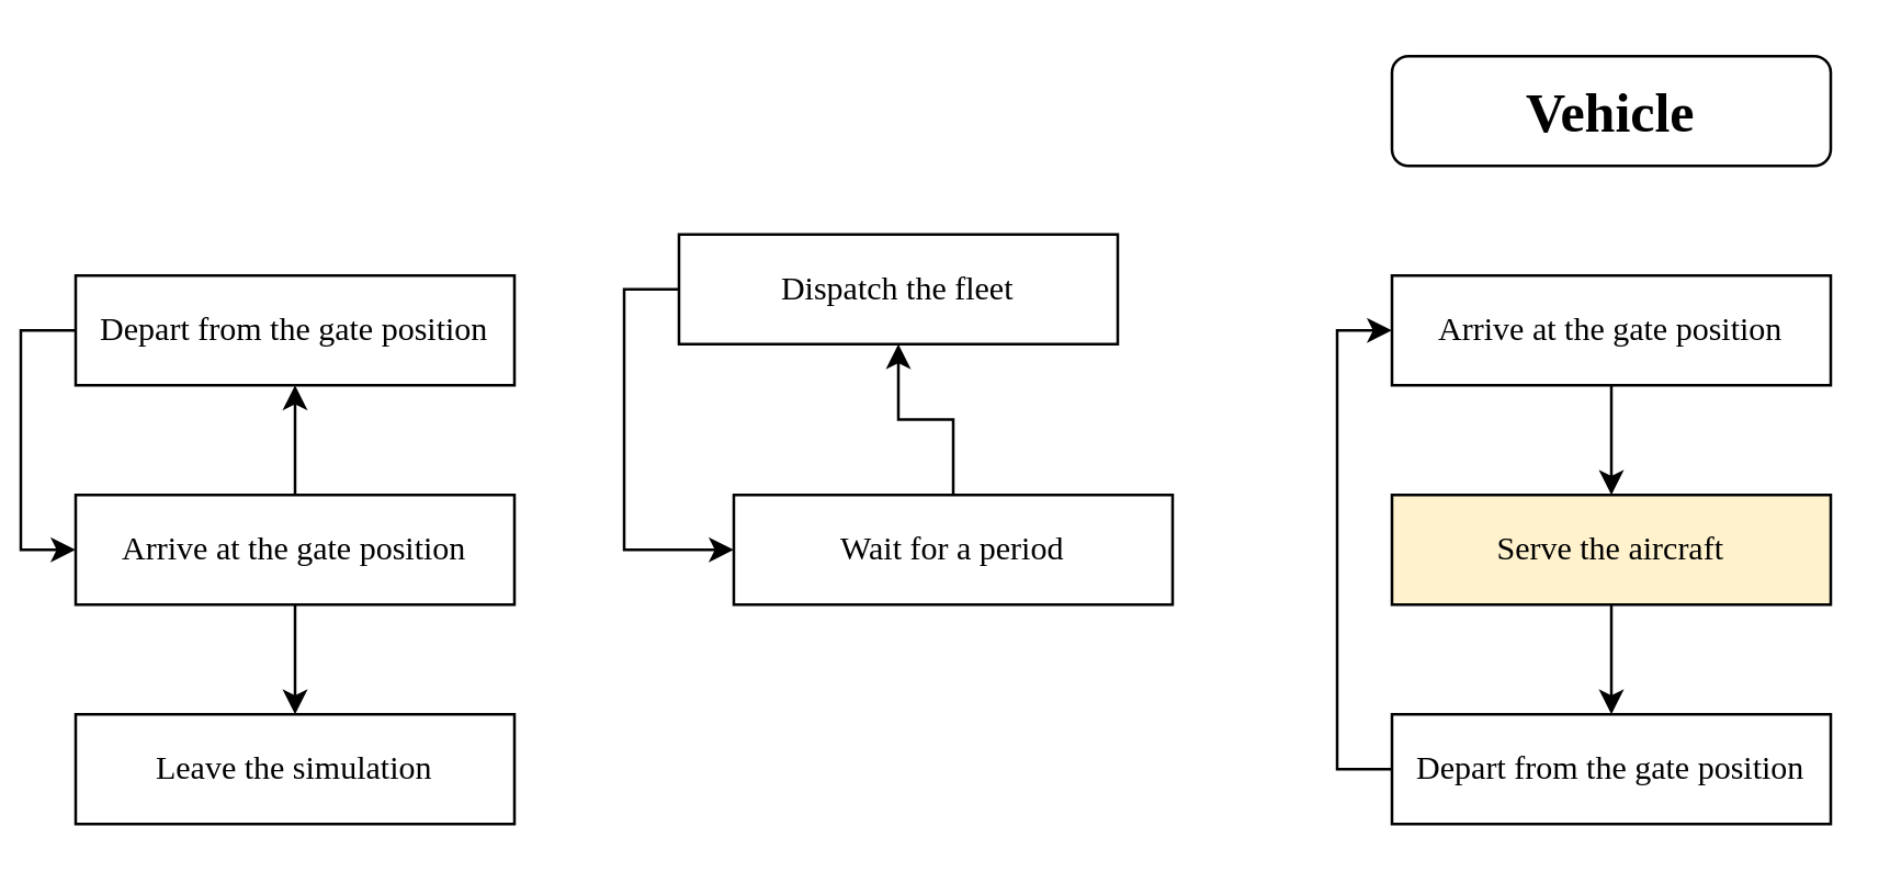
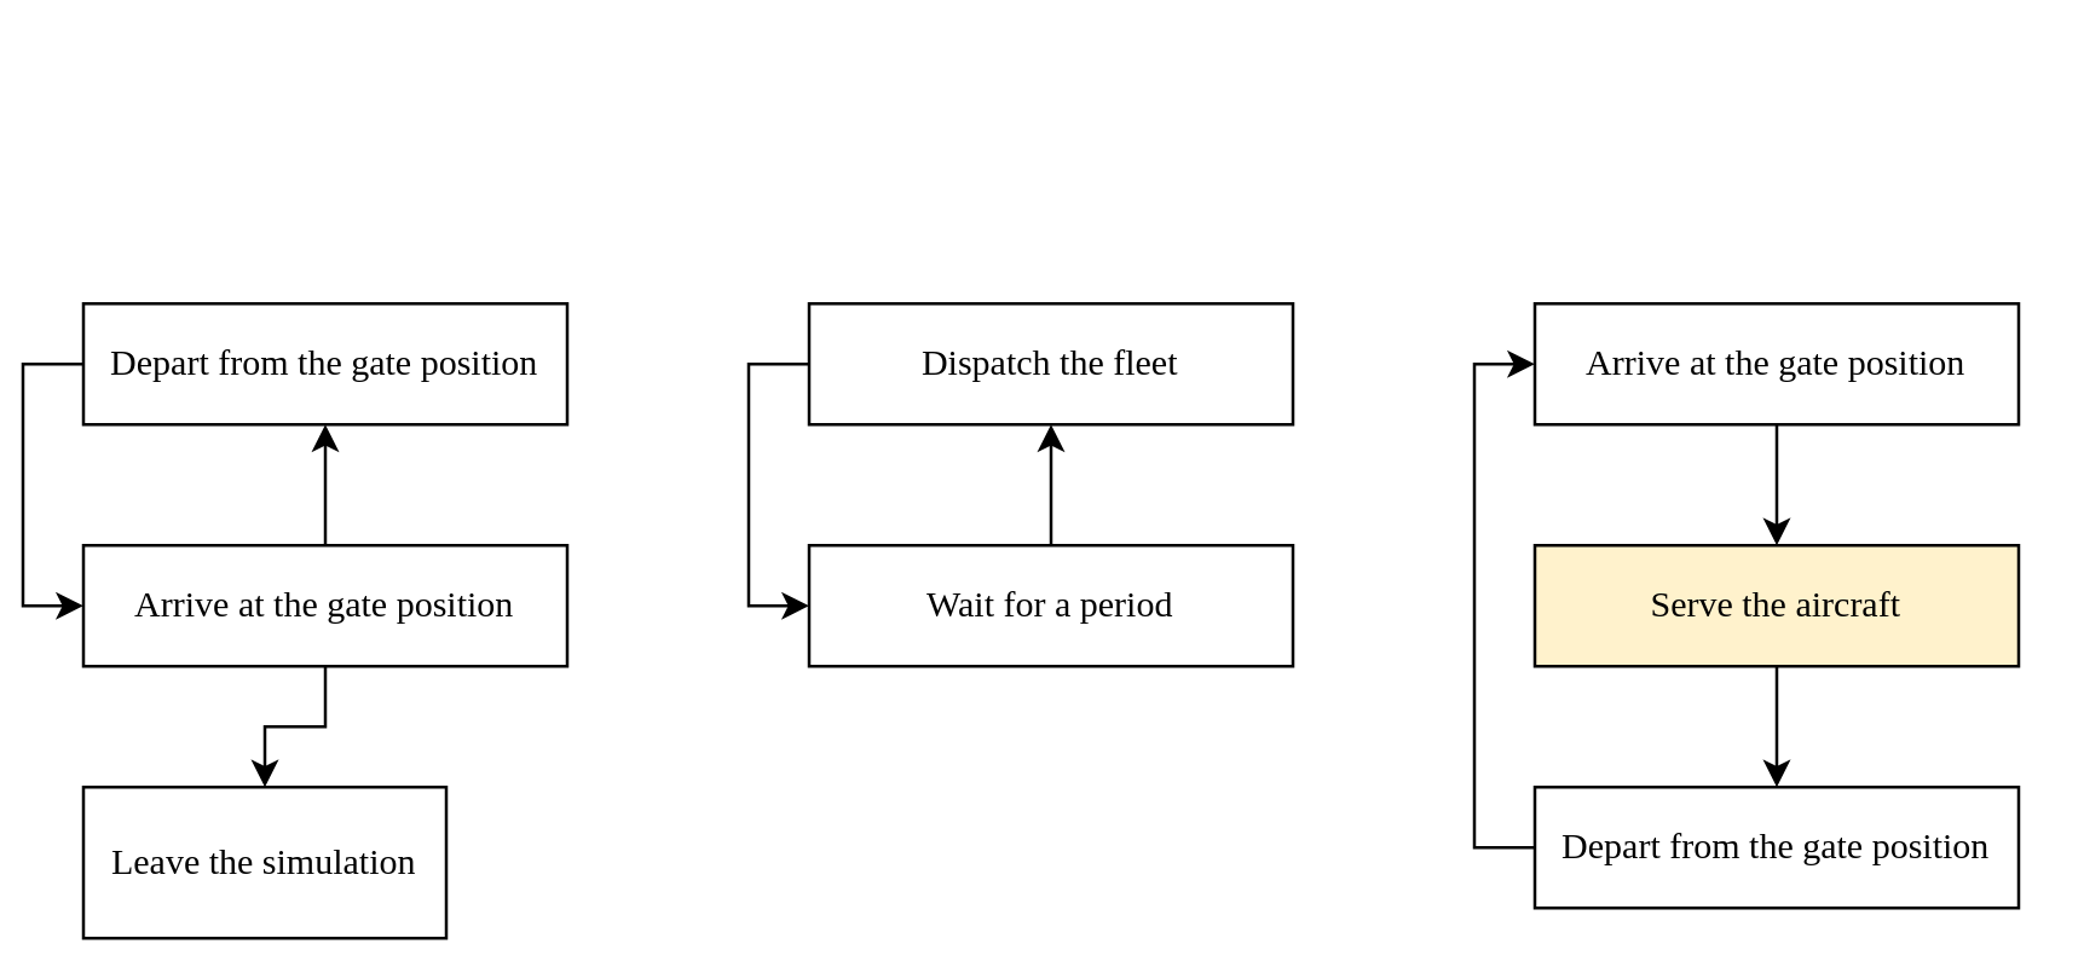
- <mxCell id="18" value="Vehicle" style="rounded=1;whiteSpace=wrap;html=1;fontSize=20;fontFamily=Times New Roman;fontStyle=1" vertex="1" parent="1"><mxGeometry x="500" y="20" width="160" height="40" as="geometry" /></mxCell>
- <mxCell id="11" value="Dispatch the fleet" style="rounded=0;whiteSpace=wrap;html=1;fontFamily=Times New Roman;" vertex="1" parent="1"><mxGeometry x="240" y="85" width="160" height="40" as="geometry" /></mxCell>
+ <mxCell id="11" value="Dispatch the fleet" style="rounded=0;whiteSpace=wrap;html=1;fontFamily=Times New Roman;" vertex="1" parent="1"><mxGeometry x="260" y="100" width="160" height="40" as="geometry" /></mxCell>
- <mxCell id="7" value="Leave the simulation" style="rounded=0;whiteSpace=wrap;html=1;fontFamily=Times New Roman;" vertex="1" parent="1"><mxGeometry x="20" y="260" width="160" height="40" as="geometry" /></mxCell>
+ <mxCell id="7" value="Leave the simulation" style="rounded=0;whiteSpace=wrap;html=1;fontFamily=Times New Roman;" vertex="1" parent="1"><mxGeometry x="20" y="260" width="120" height="50" as="geometry" /></mxCell>
